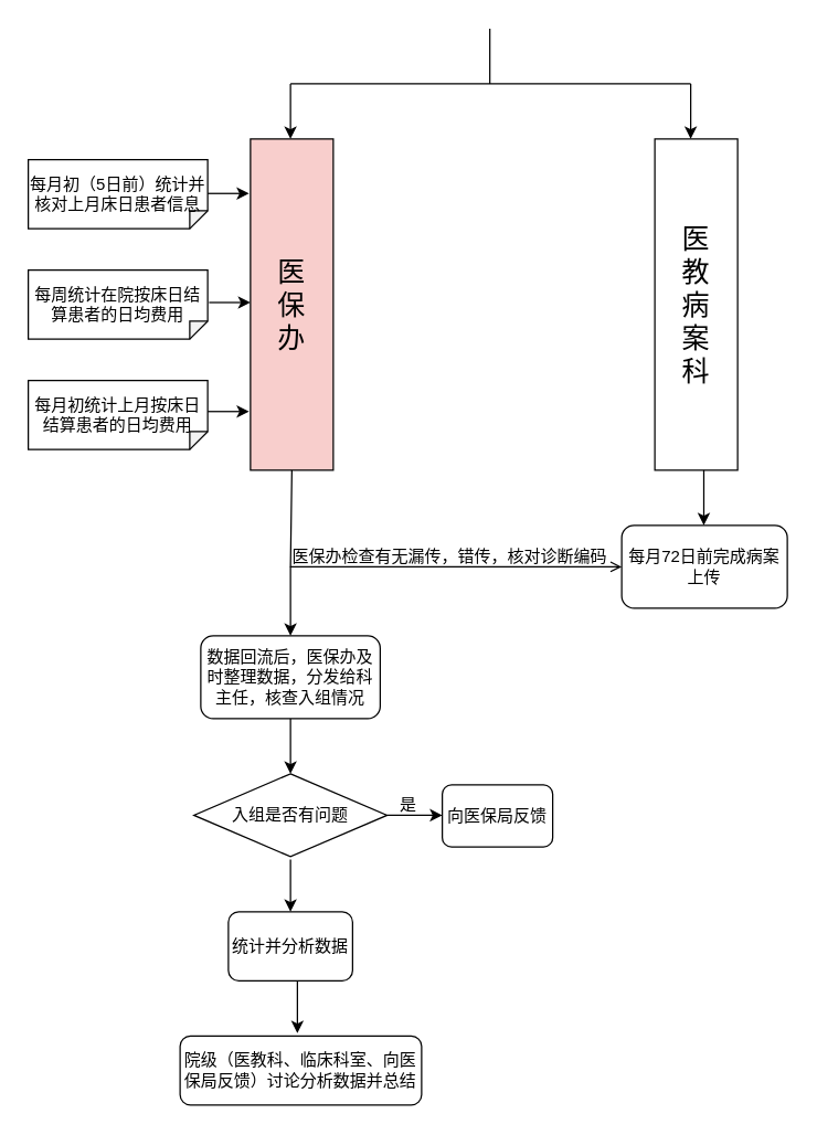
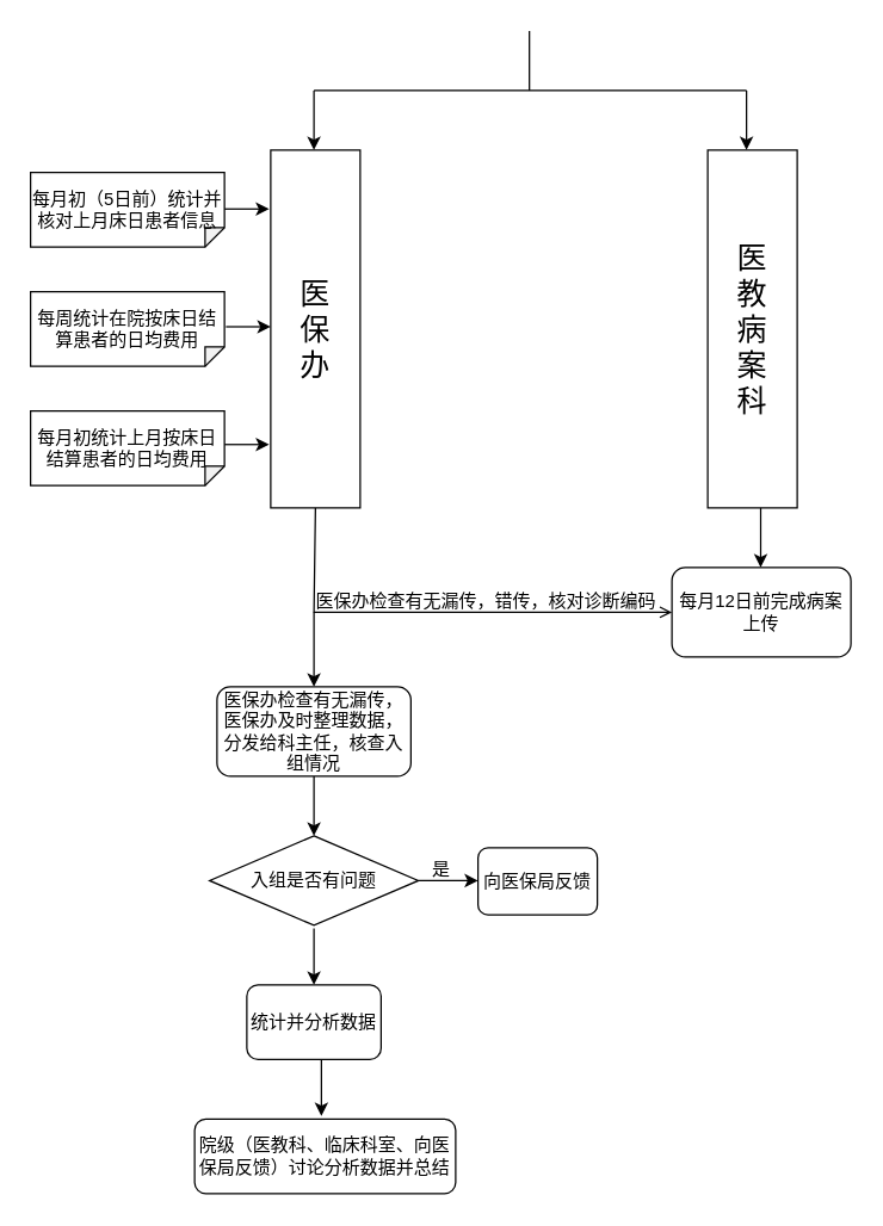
- <mxCell id="11" value="医&lt;br style=&quot;font-size: 20px;&quot;&gt;保&lt;br style=&quot;font-size: 20px;&quot;&gt;办" style="rounded=0;whiteSpace=wrap;html=1;fontSize=20;fillColor=#f8cecc;" vertex="1" parent="10"><mxGeometry x="161" width="60" height="240" as="geometry" /></mxCell>
+ <mxCell id="11" value="医&lt;br style=&quot;font-size: 20px;&quot;&gt;保&lt;br style=&quot;font-size: 20px;&quot;&gt;办" style="rounded=0;whiteSpace=wrap;html=1;fontSize=20;" vertex="1" parent="10"><mxGeometry x="161" width="60" height="240" as="geometry" /></mxCell>
- <mxCell id="3" value="每月72日前完成病案上传" style="rounded=1;whiteSpace=wrap;html=1;" vertex="1" parent="1"><mxGeometry x="450" y="380" width="120" height="60" as="geometry" /></mxCell>
+ <mxCell id="3" value="每月12日前完成病案上传" style="rounded=1;whiteSpace=wrap;html=1;" vertex="1" parent="1"><mxGeometry x="450" y="380" width="120" height="60" as="geometry" /></mxCell>
- <mxCell id="21" value="数据回流后，医保办及时整理数据，分发给科主任，核查入组情况" style="rounded=1;whiteSpace=wrap;html=1;" vertex="1" parent="1"><mxGeometry x="145" y="460" width="130" height="60" as="geometry" /></mxCell>
+ <mxCell id="21" value="医保办检查有无漏传，医保办及时整理数据，分发给科主任，核查入组情况" style="rounded=1;whiteSpace=wrap;html=1;" vertex="1" parent="1"><mxGeometry x="145" y="460" width="130" height="60" as="geometry" /></mxCell>
